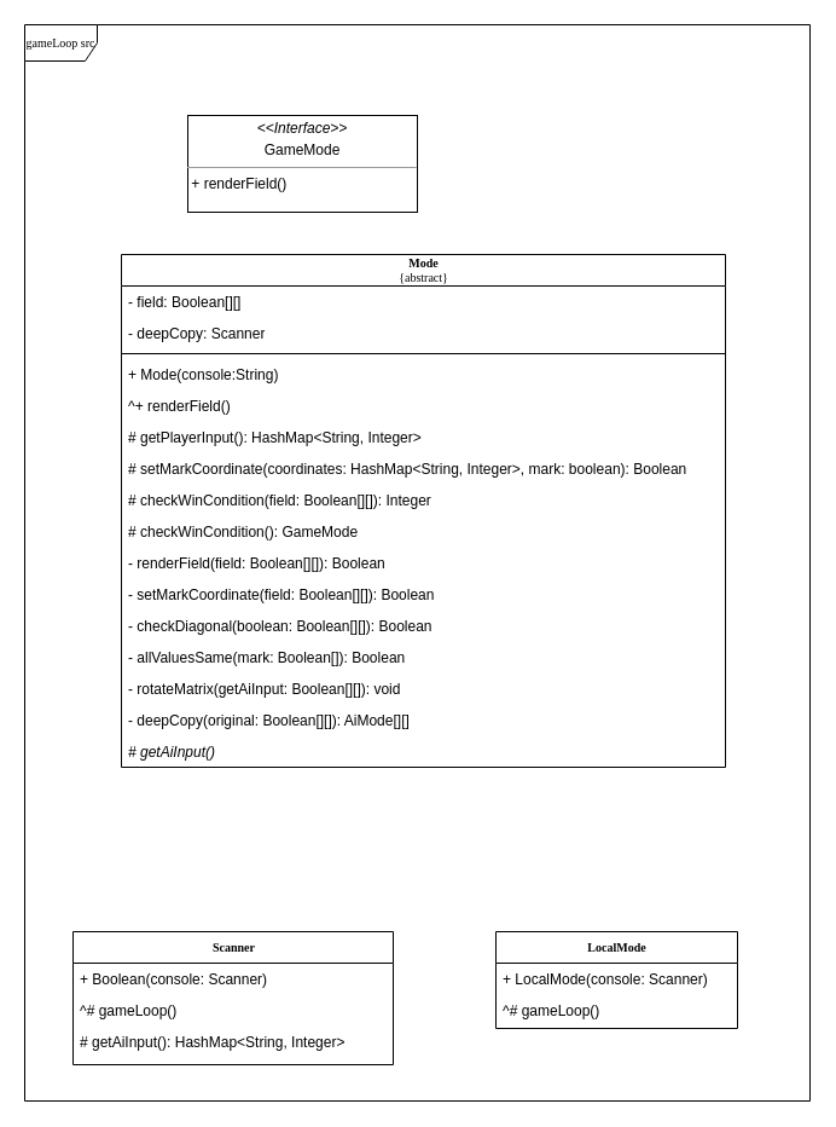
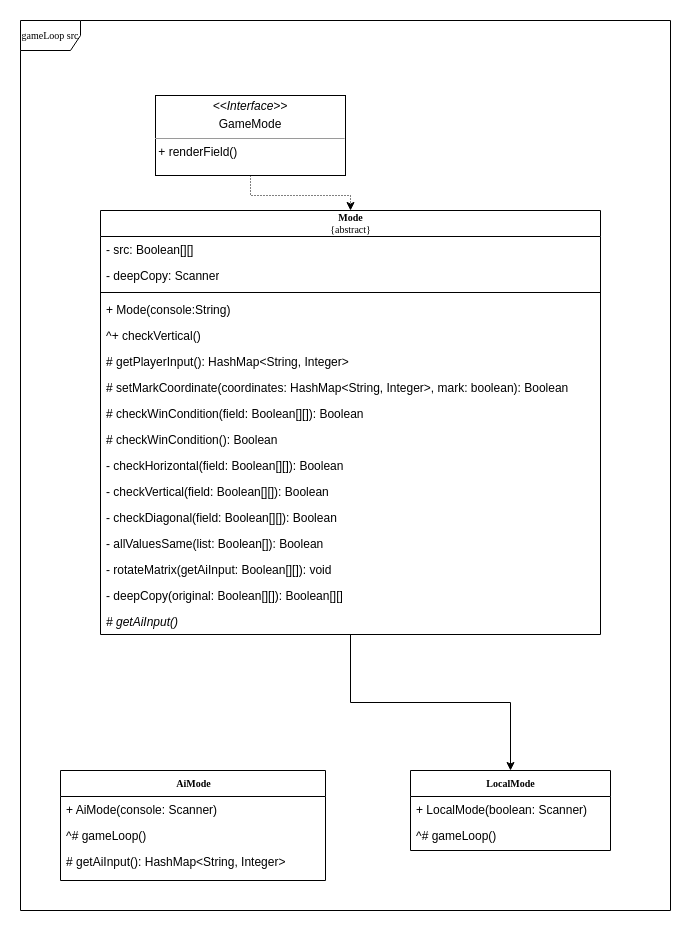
+ <mxCell id="21" style="edgeStyle=orthogonalEdgeStyle;rounded=0;orthogonalLoop=1;jettySize=auto;html=1;dashed=1;dashPattern=1 2;" edge="1" parent="1" source="22" target="4"><mxGeometry relative="1" as="geometry" /></mxCell>
- <mxCell id="5" value="- field: Boolean[][]" style="text;html=1;strokeColor=none;fillColor=none;align=left;verticalAlign=top;spacingLeft=4;spacingRight=4;whiteSpace=wrap;overflow=hidden;rotatable=0;points=[[0,0.5],[1,0.5]];portConstraint=eastwest;" parent="4" vertex="1"><mxGeometry y="26" width="500" height="26" as="geometry" /></mxCell>
+ <mxCell id="5" value="- src: Boolean[][]" style="text;html=1;strokeColor=none;fillColor=none;align=left;verticalAlign=top;spacingLeft=4;spacingRight=4;whiteSpace=wrap;overflow=hidden;rotatable=0;points=[[0,0.5],[1,0.5]];portConstraint=eastwest;" parent="4" vertex="1"><mxGeometry y="26" width="500" height="26" as="geometry" /></mxCell>
- <mxCell id="9" value="^+ renderField()" style="text;strokeColor=none;fillColor=none;align=left;verticalAlign=top;spacingLeft=4;spacingRight=4;overflow=hidden;rotatable=0;points=[[0,0.5],[1,0.5]];portConstraint=eastwest;" vertex="1" parent="4"><mxGeometry y="112" width="500" height="26" as="geometry" /></mxCell>
+ <mxCell id="9" value="^+ checkVertical()" style="text;strokeColor=none;fillColor=none;align=left;verticalAlign=top;spacingLeft=4;spacingRight=4;overflow=hidden;rotatable=0;points=[[0,0.5],[1,0.5]];portConstraint=eastwest;" vertex="1" parent="4"><mxGeometry y="112" width="500" height="26" as="geometry" /></mxCell>
- <mxCell id="12" value="# checkWinCondition(field: Boolean[][]): Integer" style="text;strokeColor=none;fillColor=none;align=left;verticalAlign=top;spacingLeft=4;spacingRight=4;overflow=hidden;rotatable=0;points=[[0,0.5],[1,0.5]];portConstraint=eastwest;" vertex="1" parent="4"><mxGeometry y="190" width="500" height="26" as="geometry" /></mxCell>
+ <mxCell id="12" value="# checkWinCondition(field: Boolean[][]): Boolean" style="text;strokeColor=none;fillColor=none;align=left;verticalAlign=top;spacingLeft=4;spacingRight=4;overflow=hidden;rotatable=0;points=[[0,0.5],[1,0.5]];portConstraint=eastwest;" vertex="1" parent="4"><mxGeometry y="190" width="500" height="26" as="geometry" /></mxCell>
- <mxCell id="13" value="# checkWinCondition(): GameMode" style="text;strokeColor=none;fillColor=none;align=left;verticalAlign=top;spacingLeft=4;spacingRight=4;overflow=hidden;rotatable=0;points=[[0,0.5],[1,0.5]];portConstraint=eastwest;" vertex="1" parent="4"><mxGeometry y="216" width="500" height="26" as="geometry" /></mxCell>
+ <mxCell id="13" value="# checkWinCondition(): Boolean" style="text;strokeColor=none;fillColor=none;align=left;verticalAlign=top;spacingLeft=4;spacingRight=4;overflow=hidden;rotatable=0;points=[[0,0.5],[1,0.5]];portConstraint=eastwest;" vertex="1" parent="4"><mxGeometry y="216" width="500" height="26" as="geometry" /></mxCell>
- <mxCell id="14" value="- renderField(field: Boolean[][]): Boolean" style="text;strokeColor=none;fillColor=none;align=left;verticalAlign=top;spacingLeft=4;spacingRight=4;overflow=hidden;rotatable=0;points=[[0,0.5],[1,0.5]];portConstraint=eastwest;" vertex="1" parent="4"><mxGeometry y="242" width="500" height="26" as="geometry" /></mxCell>
+ <mxCell id="14" value="- checkHorizontal(field: Boolean[][]): Boolean" style="text;strokeColor=none;fillColor=none;align=left;verticalAlign=top;spacingLeft=4;spacingRight=4;overflow=hidden;rotatable=0;points=[[0,0.5],[1,0.5]];portConstraint=eastwest;" vertex="1" parent="4"><mxGeometry y="242" width="500" height="26" as="geometry" /></mxCell>
- <mxCell id="15" value="- setMarkCoordinate(field: Boolean[][]): Boolean" style="text;strokeColor=none;fillColor=none;align=left;verticalAlign=top;spacingLeft=4;spacingRight=4;overflow=hidden;rotatable=0;points=[[0,0.5],[1,0.5]];portConstraint=eastwest;" vertex="1" parent="4"><mxGeometry y="268" width="500" height="26" as="geometry" /></mxCell>
+ <mxCell id="15" value="- checkVertical(field: Boolean[][]): Boolean" style="text;strokeColor=none;fillColor=none;align=left;verticalAlign=top;spacingLeft=4;spacingRight=4;overflow=hidden;rotatable=0;points=[[0,0.5],[1,0.5]];portConstraint=eastwest;" vertex="1" parent="4"><mxGeometry y="268" width="500" height="26" as="geometry" /></mxCell>
- <mxCell id="16" value="- checkDiagonal(boolean: Boolean[][]): Boolean" style="text;strokeColor=none;fillColor=none;align=left;verticalAlign=top;spacingLeft=4;spacingRight=4;overflow=hidden;rotatable=0;points=[[0,0.5],[1,0.5]];portConstraint=eastwest;" vertex="1" parent="4"><mxGeometry y="294" width="500" height="26" as="geometry" /></mxCell>
+ <mxCell id="16" value="- checkDiagonal(field: Boolean[][]): Boolean" style="text;strokeColor=none;fillColor=none;align=left;verticalAlign=top;spacingLeft=4;spacingRight=4;overflow=hidden;rotatable=0;points=[[0,0.5],[1,0.5]];portConstraint=eastwest;" vertex="1" parent="4"><mxGeometry y="294" width="500" height="26" as="geometry" /></mxCell>
- <mxCell id="17" value="- allValuesSame(mark: Boolean[]): Boolean" style="text;strokeColor=none;fillColor=none;align=left;verticalAlign=top;spacingLeft=4;spacingRight=4;overflow=hidden;rotatable=0;points=[[0,0.5],[1,0.5]];portConstraint=eastwest;" vertex="1" parent="4"><mxGeometry y="320" width="500" height="26" as="geometry" /></mxCell>
+ <mxCell id="17" value="- allValuesSame(list: Boolean[]): Boolean" style="text;strokeColor=none;fillColor=none;align=left;verticalAlign=top;spacingLeft=4;spacingRight=4;overflow=hidden;rotatable=0;points=[[0,0.5],[1,0.5]];portConstraint=eastwest;" vertex="1" parent="4"><mxGeometry y="320" width="500" height="26" as="geometry" /></mxCell>
- <mxCell id="19" value="- deepCopy(original: Boolean[][]): AiMode[][]" style="text;strokeColor=none;fillColor=none;align=left;verticalAlign=top;spacingLeft=4;spacingRight=4;overflow=hidden;rotatable=0;points=[[0,0.5],[1,0.5]];portConstraint=eastwest;" vertex="1" parent="4"><mxGeometry y="372" width="500" height="26" as="geometry" /></mxCell>
+ <mxCell id="19" value="- deepCopy(original: Boolean[][]): Boolean[][]" style="text;strokeColor=none;fillColor=none;align=left;verticalAlign=top;spacingLeft=4;spacingRight=4;overflow=hidden;rotatable=0;points=[[0,0.5],[1,0.5]];portConstraint=eastwest;" vertex="1" parent="4"><mxGeometry y="372" width="500" height="26" as="geometry" /></mxCell>
+ <mxCell id="3" value="" style="edgeStyle=orthogonalEdgeStyle;rounded=0;orthogonalLoop=1;jettySize=auto;html=1;" edge="1" parent="1" source="4" target="28"><mxGeometry relative="1" as="geometry" /></mxCell>
- <mxCell id="24" value="&lt;b&gt;Scanner&lt;/b&gt;" style="swimlane;html=1;fontStyle=0;childLayout=stackLayout;horizontal=1;startSize=26;fillColor=none;horizontalStack=0;resizeParent=1;resizeLast=0;collapsible=1;marginBottom=0;swimlaneFillColor=#ffffff;rounded=0;shadow=0;comic=0;labelBackgroundColor=none;strokeWidth=1;fontFamily=Verdana;fontSize=10;align=center;strokeColor=rgb(0, 0, 0);fontColor=rgb(0, 0, 0);" vertex="1" parent="1"><mxGeometry x="60" y="770" width="265" height="110" as="geometry" /></mxCell>
+ <mxCell id="24" value="&lt;b&gt;AiMode&lt;/b&gt;" style="swimlane;html=1;fontStyle=0;childLayout=stackLayout;horizontal=1;startSize=26;fillColor=none;horizontalStack=0;resizeParent=1;resizeLast=0;collapsible=1;marginBottom=0;swimlaneFillColor=#ffffff;rounded=0;shadow=0;comic=0;labelBackgroundColor=none;strokeWidth=1;fontFamily=Verdana;fontSize=10;align=center;strokeColor=rgb(0, 0, 0);fontColor=rgb(0, 0, 0);" vertex="1" parent="1"><mxGeometry x="60" y="770" width="265" height="110" as="geometry" /></mxCell>
- <mxCell id="25" value="+ Boolean(console: Scanner)" style="text;html=1;strokeColor=none;fillColor=none;align=left;verticalAlign=top;spacingLeft=4;spacingRight=4;whiteSpace=wrap;overflow=hidden;rotatable=0;points=[[0,0.5],[1,0.5]];portConstraint=eastwest;" vertex="1" parent="24"><mxGeometry y="26" width="265" height="26" as="geometry" /></mxCell>
+ <mxCell id="25" value="+ AiMode(console: Scanner)" style="text;html=1;strokeColor=none;fillColor=none;align=left;verticalAlign=top;spacingLeft=4;spacingRight=4;whiteSpace=wrap;overflow=hidden;rotatable=0;points=[[0,0.5],[1,0.5]];portConstraint=eastwest;" vertex="1" parent="24"><mxGeometry y="26" width="265" height="26" as="geometry" /></mxCell>
- <mxCell id="29" value="+ LocalMode(console: Scanner)" style="text;html=1;strokeColor=none;fillColor=none;align=left;verticalAlign=top;spacingLeft=4;spacingRight=4;whiteSpace=wrap;overflow=hidden;rotatable=0;points=[[0,0.5],[1,0.5]];portConstraint=eastwest;" vertex="1" parent="28"><mxGeometry y="26" width="200" height="26" as="geometry" /></mxCell>
+ <mxCell id="29" value="+ LocalMode(boolean: Scanner)" style="text;html=1;strokeColor=none;fillColor=none;align=left;verticalAlign=top;spacingLeft=4;spacingRight=4;whiteSpace=wrap;overflow=hidden;rotatable=0;points=[[0,0.5],[1,0.5]];portConstraint=eastwest;" vertex="1" parent="28"><mxGeometry y="26" width="200" height="26" as="geometry" /></mxCell>
